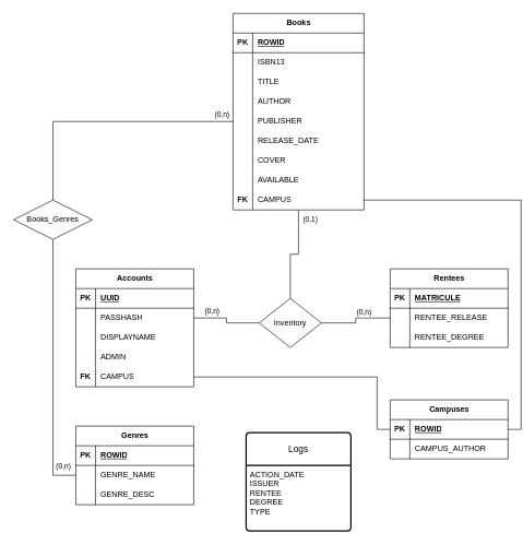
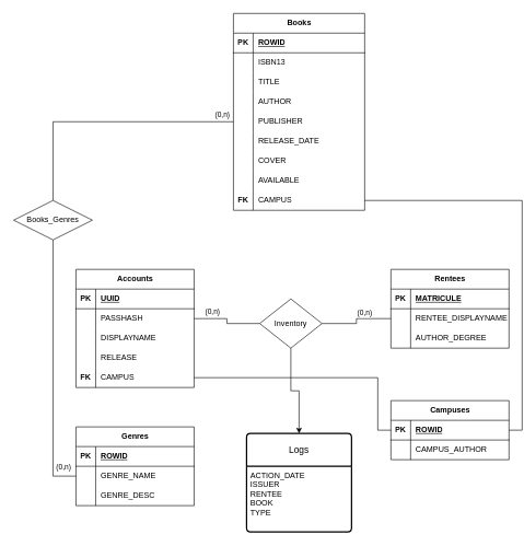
- <mxCell id="2" style="edgeStyle=orthogonalEdgeStyle;rounded=0;orthogonalLoop=1;jettySize=auto;html=1;exitX=0.5;exitY=1;exitDx=0;exitDy=0;entryX=0.5;entryY=0;entryDx=0;entryDy=0;endArrow=none;startFill=0;" edge="1" parent="1" source="4" target="86"><mxGeometry relative="1" as="geometry" /></mxCell>
- <mxCell id="3" value="&lt;div&gt;(0,1)&lt;/div&gt;" style="edgeLabel;html=1;align=center;verticalAlign=middle;resizable=0;points=[];" connectable="0" vertex="1" parent="2"><mxGeometry x="-0.763" y="-4" relative="1" as="geometry"><mxPoint x="21" y="-3" as="offset" /></mxGeometry></mxCell>
- <mxCell id="54" value="RENTEE_RELEASE" style="shape=partialRectangle;connectable=0;fillColor=none;top=0;left=0;bottom=0;right=0;align=left;spacingLeft=6;overflow=hidden;whiteSpace=wrap;html=1;" vertex="1" parent="52"><mxGeometry x="30" width="150" height="30" as="geometry"><mxRectangle width="150" height="30" as="alternateBounds" /></mxGeometry></mxCell>
+ <mxCell id="54" value="RENTEE_DISPLAYNAME" style="shape=partialRectangle;connectable=0;fillColor=none;top=0;left=0;bottom=0;right=0;align=left;spacingLeft=6;overflow=hidden;whiteSpace=wrap;html=1;" vertex="1" parent="52"><mxGeometry x="30" width="150" height="30" as="geometry"><mxRectangle width="150" height="30" as="alternateBounds" /></mxGeometry></mxCell>
- <mxCell id="57" value="RENTEE_DEGREE" style="shape=partialRectangle;connectable=0;fillColor=none;top=0;left=0;bottom=0;right=0;align=left;spacingLeft=6;overflow=hidden;whiteSpace=wrap;html=1;" vertex="1" parent="55"><mxGeometry x="30" width="150" height="30" as="geometry"><mxRectangle width="150" height="30" as="alternateBounds" /></mxGeometry></mxCell>
+ <mxCell id="57" value="AUTHOR_DEGREE" style="shape=partialRectangle;connectable=0;fillColor=none;top=0;left=0;bottom=0;right=0;align=left;spacingLeft=6;overflow=hidden;whiteSpace=wrap;html=1;" vertex="1" parent="55"><mxGeometry x="30" width="150" height="30" as="geometry"><mxRectangle width="150" height="30" as="alternateBounds" /></mxGeometry></mxCell>
- <mxCell id="44" value="ADMIN" style="shape=partialRectangle;connectable=0;fillColor=none;top=0;left=0;bottom=0;right=0;align=left;spacingLeft=6;overflow=hidden;whiteSpace=wrap;html=1;" vertex="1" parent="42"><mxGeometry x="30" width="150" height="30" as="geometry"><mxRectangle width="150" height="30" as="alternateBounds" /></mxGeometry></mxCell>
+ <mxCell id="44" value="RELEASE" style="shape=partialRectangle;connectable=0;fillColor=none;top=0;left=0;bottom=0;right=0;align=left;spacingLeft=6;overflow=hidden;whiteSpace=wrap;html=1;" vertex="1" parent="42"><mxGeometry x="30" width="150" height="30" as="geometry"><mxRectangle width="150" height="30" as="alternateBounds" /></mxGeometry></mxCell>
+ <mxCell id="85" style="edgeStyle=orthogonalEdgeStyle;rounded=0;orthogonalLoop=1;jettySize=auto;html=1;exitX=0.5;exitY=1;exitDx=0;exitDy=0;entryX=0.5;entryY=0;entryDx=0;entryDy=0;" edge="1" parent="1" source="86" target="87"><mxGeometry relative="1" as="geometry" /></mxCell>
- <mxCell id="88" value="ACTION_DATE&lt;br&gt;&lt;div&gt;ISSUER&lt;/div&gt;&lt;div&gt;RENTEE&lt;/div&gt;&lt;div&gt;DEGREE&lt;br&gt;TYPE&lt;br&gt;&lt;/div&gt;" style="align=left;strokeColor=none;fillColor=none;spacingLeft=4;spacingRight=4;fontSize=12;verticalAlign=top;resizable=0;rotatable=0;part=1;html=1;whiteSpace=wrap;" vertex="1" parent="87"><mxGeometry y="50" width="160" height="100" as="geometry" /></mxCell>
+ <mxCell id="88" value="ACTION_DATE&lt;br&gt;&lt;div&gt;ISSUER&lt;/div&gt;&lt;div&gt;RENTEE&lt;/div&gt;&lt;div&gt;BOOK&lt;br&gt;TYPE&lt;br&gt;&lt;/div&gt;" style="align=left;strokeColor=none;fillColor=none;spacingLeft=4;spacingRight=4;fontSize=12;verticalAlign=top;resizable=0;rotatable=0;part=1;html=1;whiteSpace=wrap;" vertex="1" parent="87"><mxGeometry y="50" width="160" height="100" as="geometry" /></mxCell>
